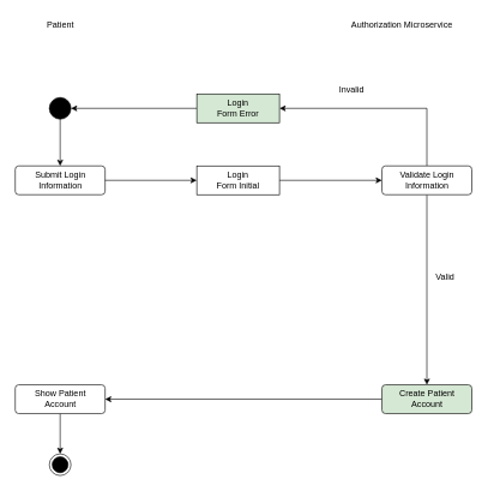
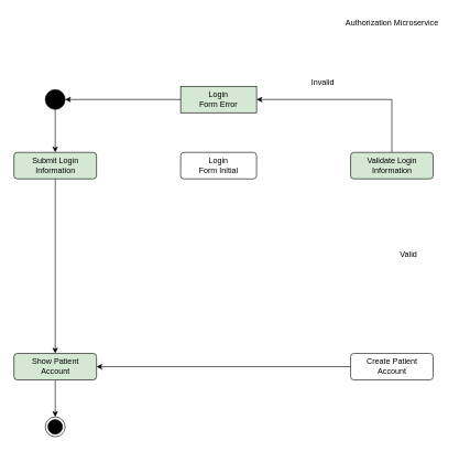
- <mxCell id="2" value="Patient&lt;br&gt;" style="text;html=1;align=center;verticalAlign=middle;resizable=0;points=[];autosize=1;strokeColor=none;fillColor=none;" vertex="1" parent="1"><mxGeometry x="53" y="20" width="60" height="30" as="geometry" /></mxCell>
- <mxCell id="3" value="Authorization Microservice" style="text;html=1;align=center;verticalAlign=middle;resizable=0;points=[];autosize=1;strokeColor=none;fillColor=none;" vertex="1" parent="1"><mxGeometry x="478" y="20" width="160" height="30" as="geometry" /></mxCell>
+ <mxCell id="3" value="Authorization Microservice" style="text;html=1;align=center;verticalAlign=middle;resizable=0;points=[];autosize=1;strokeColor=none;fillColor=none;" vertex="1" parent="1"><mxGeometry x="513" y="20" width="160" height="30" as="geometry" /></mxCell>
- <mxCell id="7" value="Submit Login&lt;br&gt;Information" style="html=1;align=center;verticalAlign=middle;rounded=1;absoluteArcSize=1;arcSize=10;dashed=0;whiteSpace=wrap;" vertex="1" parent="1"><mxGeometry x="20.5" y="230" width="125" height="40" as="geometry" /></mxCell>
+ <mxCell id="7" value="Submit Login&lt;br&gt;Information" style="html=1;align=center;verticalAlign=middle;rounded=1;absoluteArcSize=1;arcSize=10;dashed=0;whiteSpace=wrap;fillColor=#d5e8d4;" vertex="1" parent="1"><mxGeometry x="20.5" y="230" width="125" height="40" as="geometry" /></mxCell>
- <mxCell id="16" value="" style="edgeStyle=orthogonalEdgeStyle;rounded=0;orthogonalLoop=1;jettySize=auto;html=1;entryX=0;entryY=0.5;entryDx=0;entryDy=0;" edge="1" parent="1" source="7" target="17"><mxGeometry relative="1" as="geometry"><mxPoint x="146" y="250" as="sourcePoint" /><mxPoint x="531" y="450" as="targetPoint" /></mxGeometry></mxCell>
+ <mxCell id="16" value="" style="edgeStyle=orthogonalEdgeStyle;rounded=0;orthogonalLoop=1;jettySize=auto;html=1;" edge="1" parent="1" source="7" target="15"><mxGeometry relative="1" as="geometry"><mxPoint x="146" y="250" as="sourcePoint" /><mxPoint x="531" y="450" as="targetPoint" /></mxGeometry></mxCell>
- <mxCell id="17" value="Login&lt;br&gt;Form Initial" style="html=1;align=center;verticalAlign=middle;rounded=0;absoluteArcSize=1;arcSize=10;dashed=0;whiteSpace=wrap;" vertex="1" parent="1"><mxGeometry x="273" y="230" width="115" height="40" as="geometry" /></mxCell>
+ <mxCell id="17" value="Login&lt;br&gt;Form Initial" style="html=1;align=center;verticalAlign=middle;absoluteArcSize=1;arcSize=10;dashed=0;whiteSpace=wrap;rounded=1;" vertex="1" parent="1"><mxGeometry x="273" y="230" width="115" height="40" as="geometry" /></mxCell>
- <mxCell id="6" style="edgeStyle=orthogonalEdgeStyle;rounded=0;orthogonalLoop=1;jettySize=auto;html=1;entryX=0;entryY=0.5;entryDx=0;entryDy=0;" edge="1" parent="1" source="17" target="10"><mxGeometry relative="1" as="geometry" /></mxCell>
- <mxCell id="10" value="Validate Login&lt;br&gt;Information" style="html=1;align=center;verticalAlign=middle;rounded=1;absoluteArcSize=1;arcSize=10;dashed=0;whiteSpace=wrap;" vertex="1" parent="1"><mxGeometry x="530.5" y="230" width="125" height="40" as="geometry" /></mxCell>
+ <mxCell id="10" value="Validate Login&lt;br&gt;Information" style="html=1;align=center;verticalAlign=middle;rounded=1;absoluteArcSize=1;arcSize=10;dashed=0;whiteSpace=wrap;fillColor=#d5e8d4;" vertex="1" parent="1"><mxGeometry x="530.5" y="230" width="125" height="40" as="geometry" /></mxCell>
- <mxCell id="8" style="edgeStyle=orthogonalEdgeStyle;rounded=0;orthogonalLoop=1;jettySize=auto;html=1;entryX=0.5;entryY=0;entryDx=0;entryDy=0;" edge="1" parent="1" source="10" target="12"><mxGeometry relative="1" as="geometry" /></mxCell>
- <mxCell id="15" value="Show Patient&lt;br&gt;Account" style="html=1;align=center;verticalAlign=middle;rounded=1;absoluteArcSize=1;arcSize=10;dashed=0;whiteSpace=wrap;" vertex="1" parent="1"><mxGeometry x="20.5" y="534" width="125" height="40" as="geometry" /></mxCell>
+ <mxCell id="15" value="Show Patient&lt;br&gt;Account" style="html=1;align=center;verticalAlign=middle;rounded=1;absoluteArcSize=1;arcSize=10;dashed=0;whiteSpace=wrap;fillColor=#d5e8d4;" vertex="1" parent="1"><mxGeometry x="20.5" y="534" width="125" height="40" as="geometry" /></mxCell>
- <mxCell id="12" value="Create Patient&lt;br&gt;Account" style="html=1;align=center;verticalAlign=middle;rounded=1;absoluteArcSize=1;arcSize=10;dashed=0;whiteSpace=wrap;fillColor=#d5e8d4;" vertex="1" parent="1"><mxGeometry x="530.5" y="534" width="125" height="40" as="geometry" /></mxCell>
+ <mxCell id="12" value="Create Patient&lt;br&gt;Account" style="html=1;align=center;verticalAlign=middle;rounded=1;absoluteArcSize=1;arcSize=10;dashed=0;whiteSpace=wrap;" vertex="1" parent="1"><mxGeometry x="530.5" y="534" width="125" height="40" as="geometry" /></mxCell>
